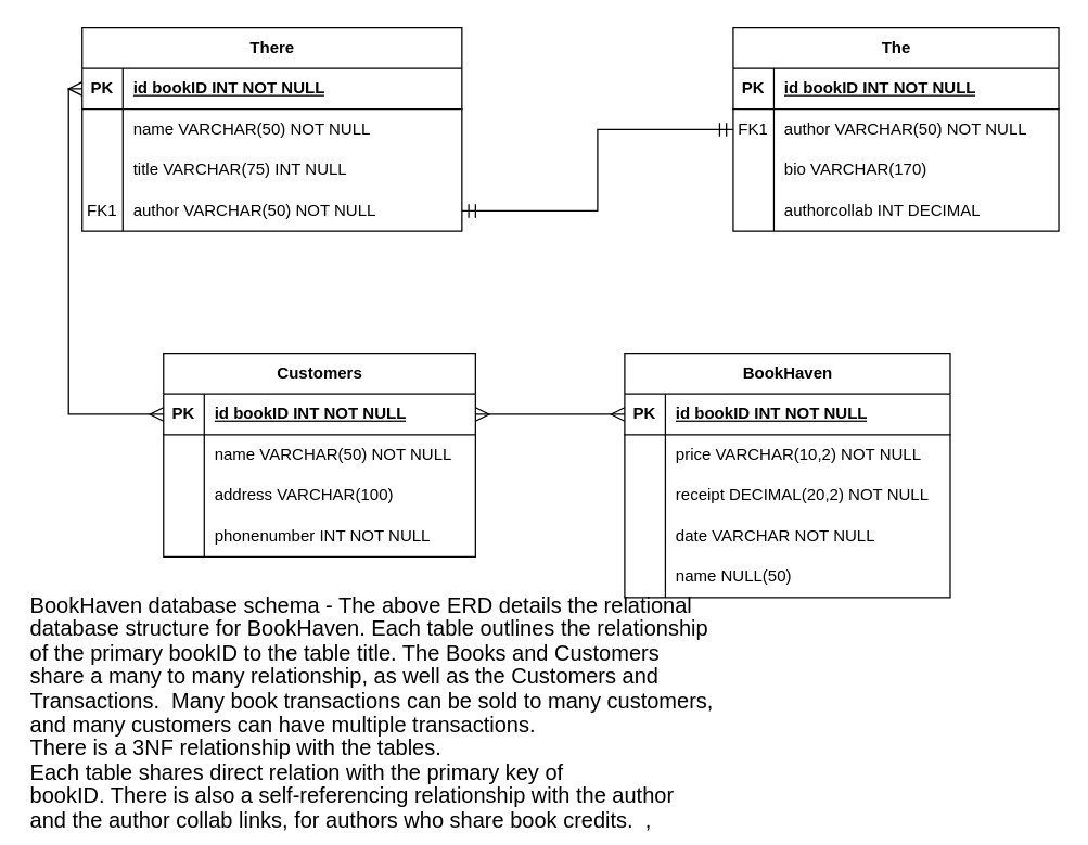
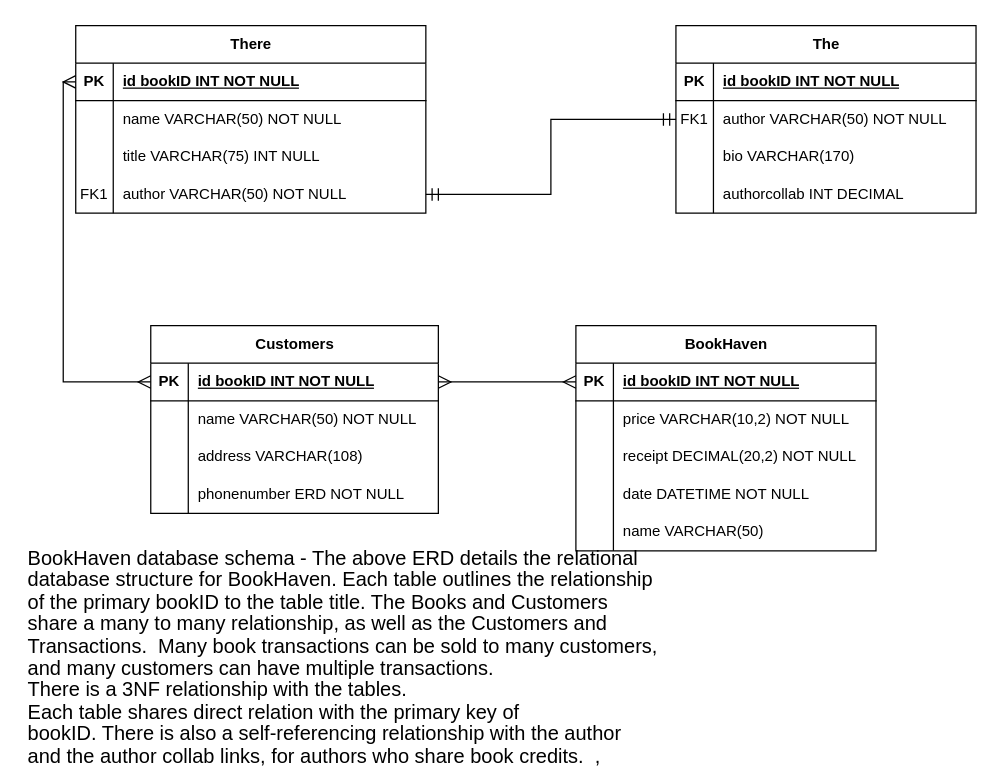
- <mxCell id="29" value="address VARCHAR(100)" style="shape=partialRectangle;connectable=0;fillColor=none;top=0;left=0;bottom=0;right=0;align=left;spacingLeft=6;overflow=hidden;whiteSpace=wrap;html=1;" vertex="1" parent="27"><mxGeometry x="30" width="200" height="30" as="geometry"><mxRectangle width="200" height="30" as="alternateBounds" /></mxGeometry></mxCell>
+ <mxCell id="29" value="address VARCHAR(108)" style="shape=partialRectangle;connectable=0;fillColor=none;top=0;left=0;bottom=0;right=0;align=left;spacingLeft=6;overflow=hidden;whiteSpace=wrap;html=1;" vertex="1" parent="27"><mxGeometry x="30" width="200" height="30" as="geometry"><mxRectangle width="200" height="30" as="alternateBounds" /></mxGeometry></mxCell>
- <mxCell id="32" value="phonenumber INT NOT NULL" style="shape=partialRectangle;connectable=0;fillColor=none;top=0;left=0;bottom=0;right=0;align=left;spacingLeft=6;overflow=hidden;whiteSpace=wrap;html=1;" vertex="1" parent="30"><mxGeometry x="30" width="200" height="30" as="geometry"><mxRectangle width="200" height="30" as="alternateBounds" /></mxGeometry></mxCell>
+ <mxCell id="32" value="phonenumber ERD NOT NULL" style="shape=partialRectangle;connectable=0;fillColor=none;top=0;left=0;bottom=0;right=0;align=left;spacingLeft=6;overflow=hidden;whiteSpace=wrap;html=1;" vertex="1" parent="30"><mxGeometry x="30" width="200" height="30" as="geometry"><mxRectangle width="200" height="30" as="alternateBounds" /></mxGeometry></mxCell>
- <mxCell id="16" value="date VARCHAR NOT NULL" style="shape=partialRectangle;connectable=0;fillColor=none;top=0;left=0;bottom=0;right=0;align=left;spacingLeft=6;overflow=hidden;whiteSpace=wrap;html=1;" vertex="1" parent="14"><mxGeometry x="30" width="210" height="30" as="geometry"><mxRectangle width="210" height="30" as="alternateBounds" /></mxGeometry></mxCell>
+ <mxCell id="16" value="date DATETIME NOT NULL" style="shape=partialRectangle;connectable=0;fillColor=none;top=0;left=0;bottom=0;right=0;align=left;spacingLeft=6;overflow=hidden;whiteSpace=wrap;html=1;" vertex="1" parent="14"><mxGeometry x="30" width="210" height="30" as="geometry"><mxRectangle width="210" height="30" as="alternateBounds" /></mxGeometry></mxCell>
- <mxCell id="19" value="name NULL(50)" style="shape=partialRectangle;connectable=0;fillColor=none;top=0;left=0;bottom=0;right=0;align=left;spacingLeft=6;overflow=hidden;whiteSpace=wrap;html=1;" vertex="1" parent="17"><mxGeometry x="30" width="210" height="30" as="geometry"><mxRectangle width="210" height="30" as="alternateBounds" /></mxGeometry></mxCell>
+ <mxCell id="19" value="name VARCHAR(50)" style="shape=partialRectangle;connectable=0;fillColor=none;top=0;left=0;bottom=0;right=0;align=left;spacingLeft=6;overflow=hidden;whiteSpace=wrap;html=1;" vertex="1" parent="17"><mxGeometry x="30" width="210" height="30" as="geometry"><mxRectangle width="210" height="30" as="alternateBounds" /></mxGeometry></mxCell>
